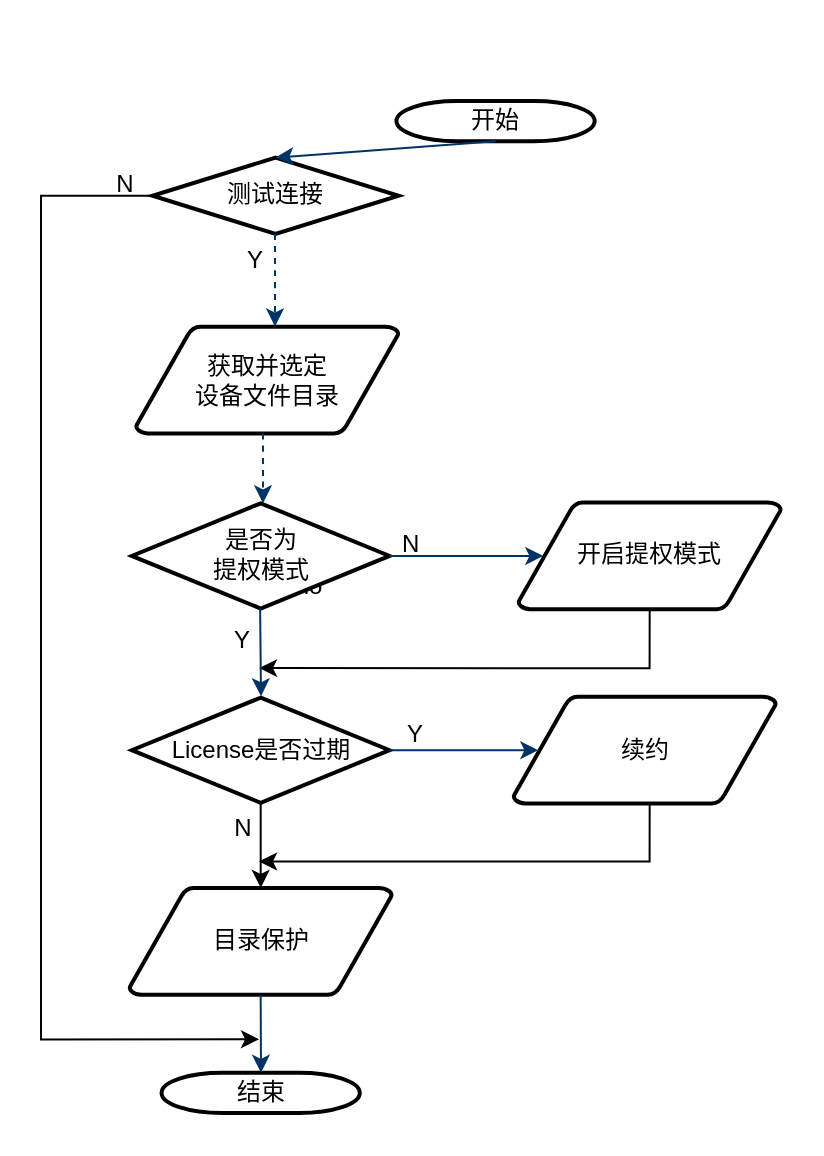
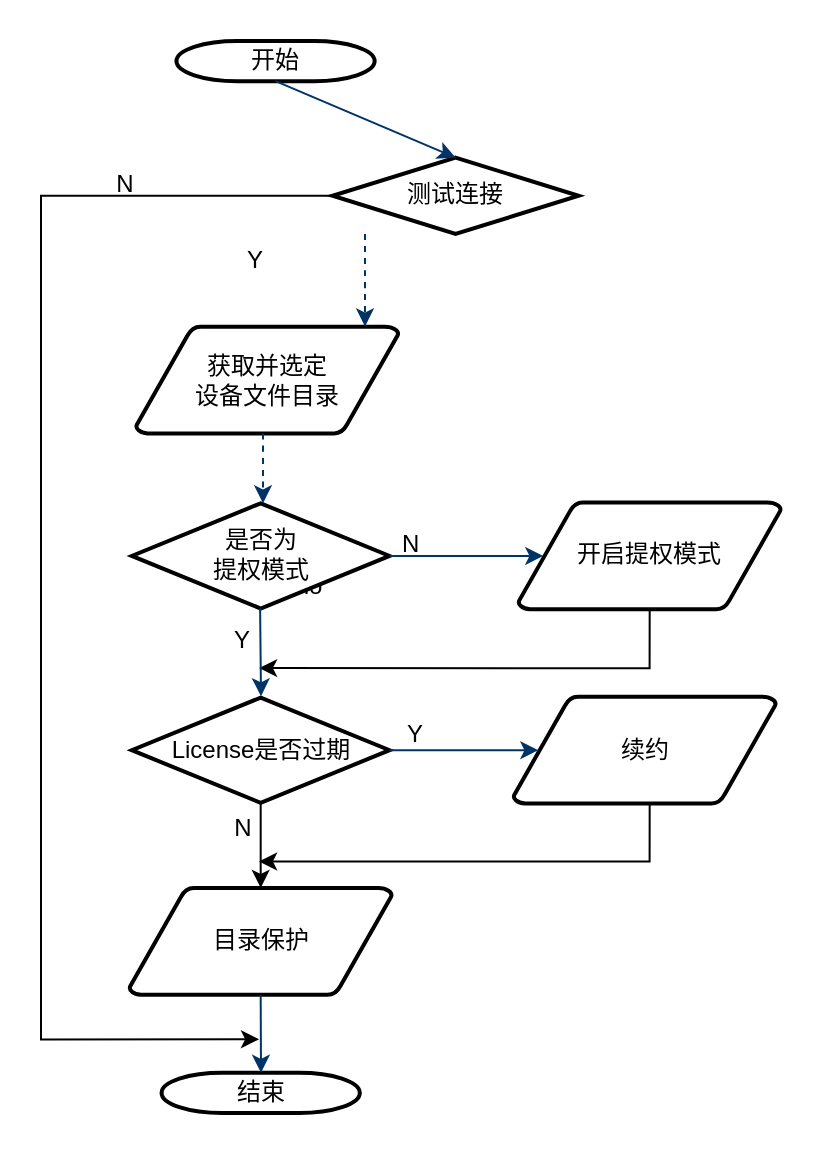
- <mxCell id="6" value="开始" style="shape=mxgraph.flowchart.terminator;strokeWidth=2;gradientColor=none;gradientDirection=north;fontStyle=0;html=1;" parent="5" vertex="1"><mxGeometry x="177.723" y="30" width="99.107" height="20.1" as="geometry" /></mxCell>
+ <mxCell id="6" value="开始" style="shape=mxgraph.flowchart.terminator;strokeWidth=2;gradientColor=none;gradientDirection=north;fontStyle=0;html=1;" parent="5" vertex="1"><mxGeometry x="67.723" width="99.107" height="20.1" as="geometry" /></mxCell>
- <mxCell id="9" value="测试连接" style="shape=mxgraph.flowchart.decision;strokeWidth=2;gradientColor=none;gradientDirection=north;fontStyle=0;html=1;" parent="5" vertex="1"><mxGeometry x="55.748" y="58.29" width="123.058" height="38.19" as="geometry" /></mxCell>
+ <mxCell id="9" value="测试连接" style="shape=mxgraph.flowchart.decision;strokeWidth=2;gradientColor=none;gradientDirection=north;fontStyle=0;html=1;" parent="5" vertex="1"><mxGeometry x="145.748" y="58.29" width="123.058" height="38.19" as="geometry" /></mxCell>
